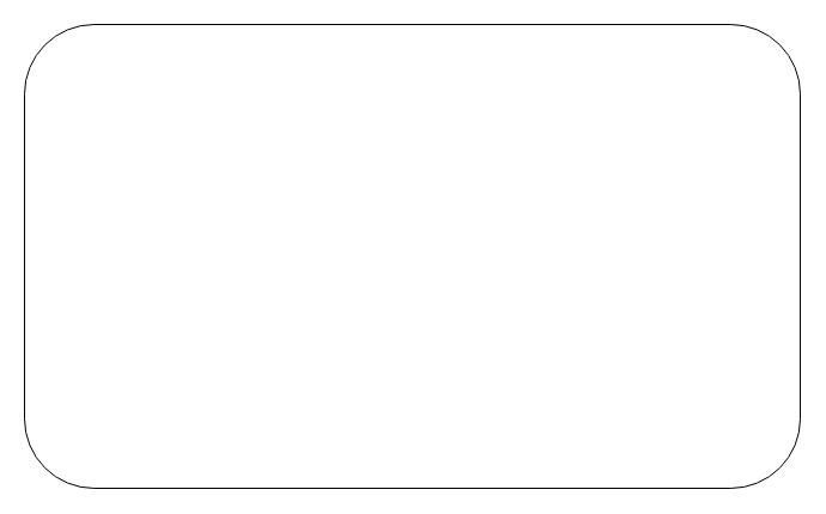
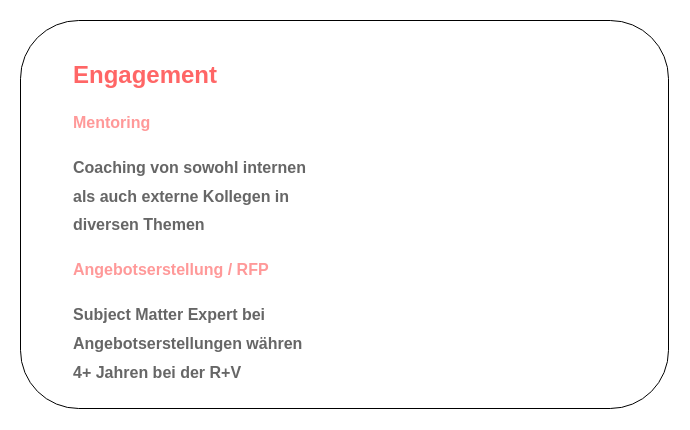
+ <mxCell id="4" value="&lt;h1&gt;&lt;span&gt;&lt;font color=&quot;#ff6666&quot;&gt;Engagement&lt;/font&gt;&lt;/span&gt;&lt;/h1&gt;&lt;h1&gt;&lt;font color=&quot;#ff9999&quot;&gt;&lt;span style=&quot;font-size: 16px&quot;&gt;Mentoring&lt;/span&gt;&lt;/font&gt;&lt;/h1&gt;&lt;h1&gt;&lt;font color=&quot;#666666&quot;&gt;&lt;span style=&quot;font-size: 16px&quot;&gt;Coaching von sowohl internen als auch externe Kollegen in diversen Themen&amp;nbsp;&lt;/span&gt;&lt;/font&gt;&lt;/h1&gt;&lt;h1&gt;&lt;font color=&quot;#ff9999&quot;&gt;&lt;span style=&quot;font-size: 16px&quot;&gt;Angebotserstellung / RFP&lt;/span&gt;&lt;/font&gt;&lt;/h1&gt;&lt;div&gt;&lt;h1&gt;&lt;span style=&quot;font-size: 16px&quot;&gt;&lt;font color=&quot;#666666&quot;&gt;Subject Matter Expert bei Angebotserstellungen währen 4+ Jahren bei der R+V&lt;/font&gt;&lt;/span&gt;&lt;/h1&gt;&lt;/div&gt;" style="text;html=1;strokeColor=none;fillColor=none;spacing=5;spacingTop=-20;whiteSpace=wrap;overflow=hidden;rounded=0;" vertex="1" parent="3"><mxGeometry width="250" height="340" as="geometry" /></mxCell>
